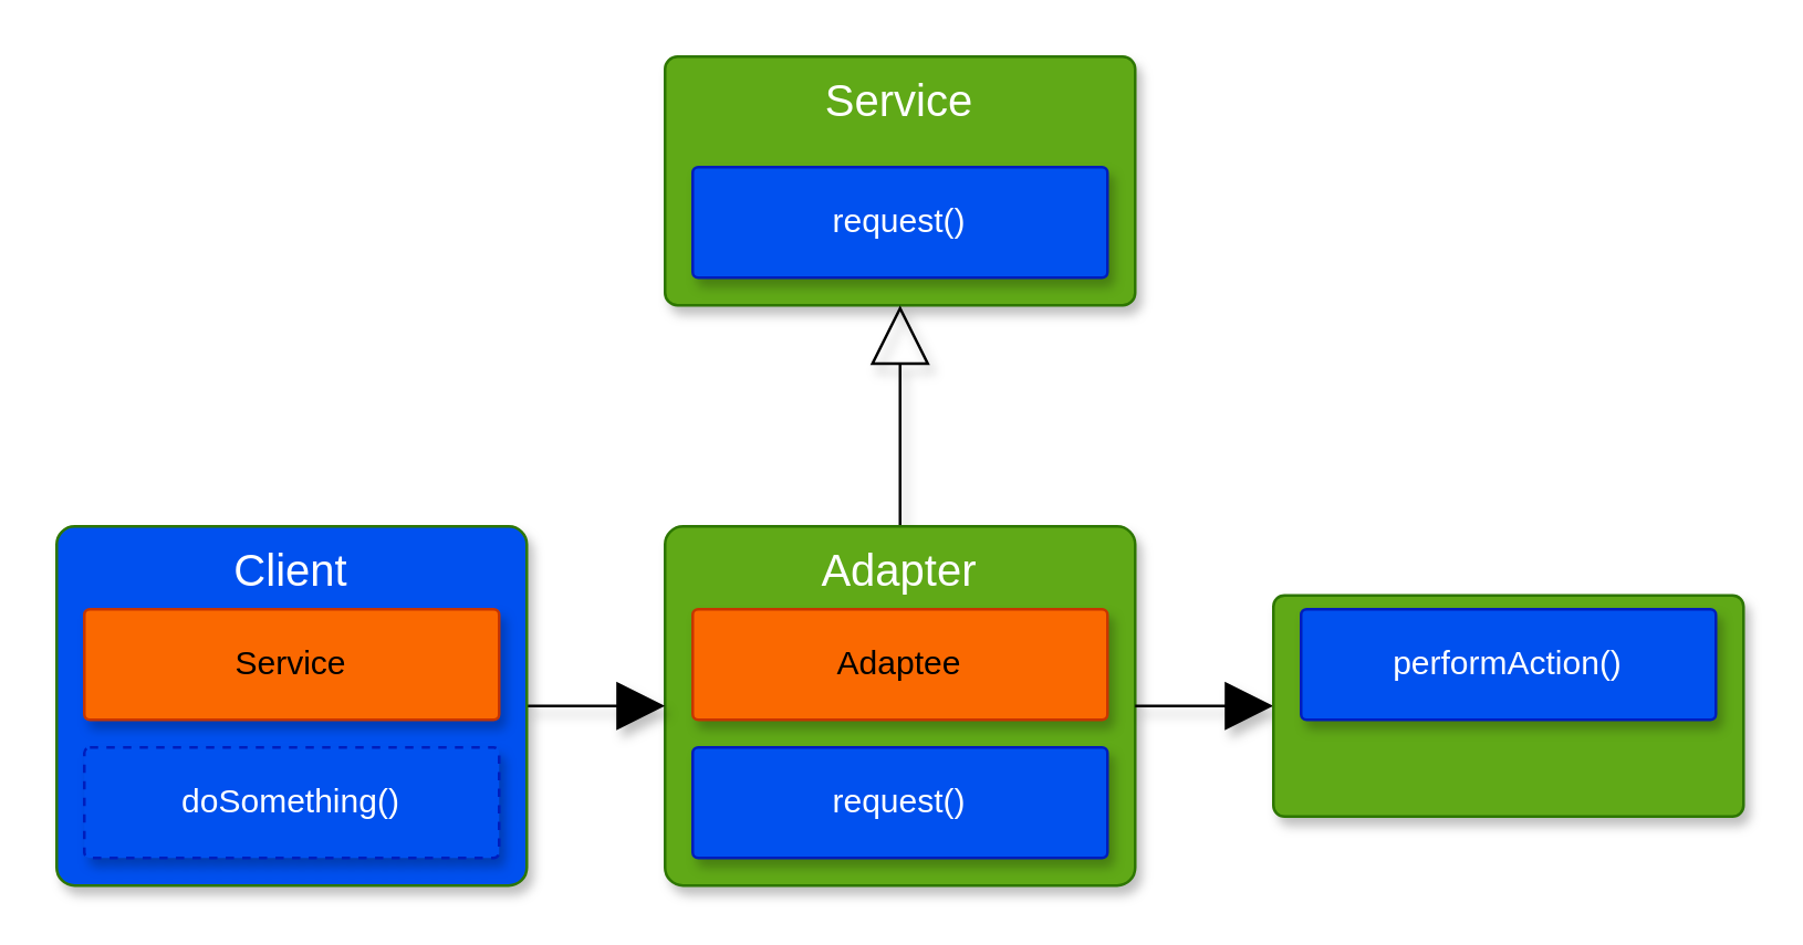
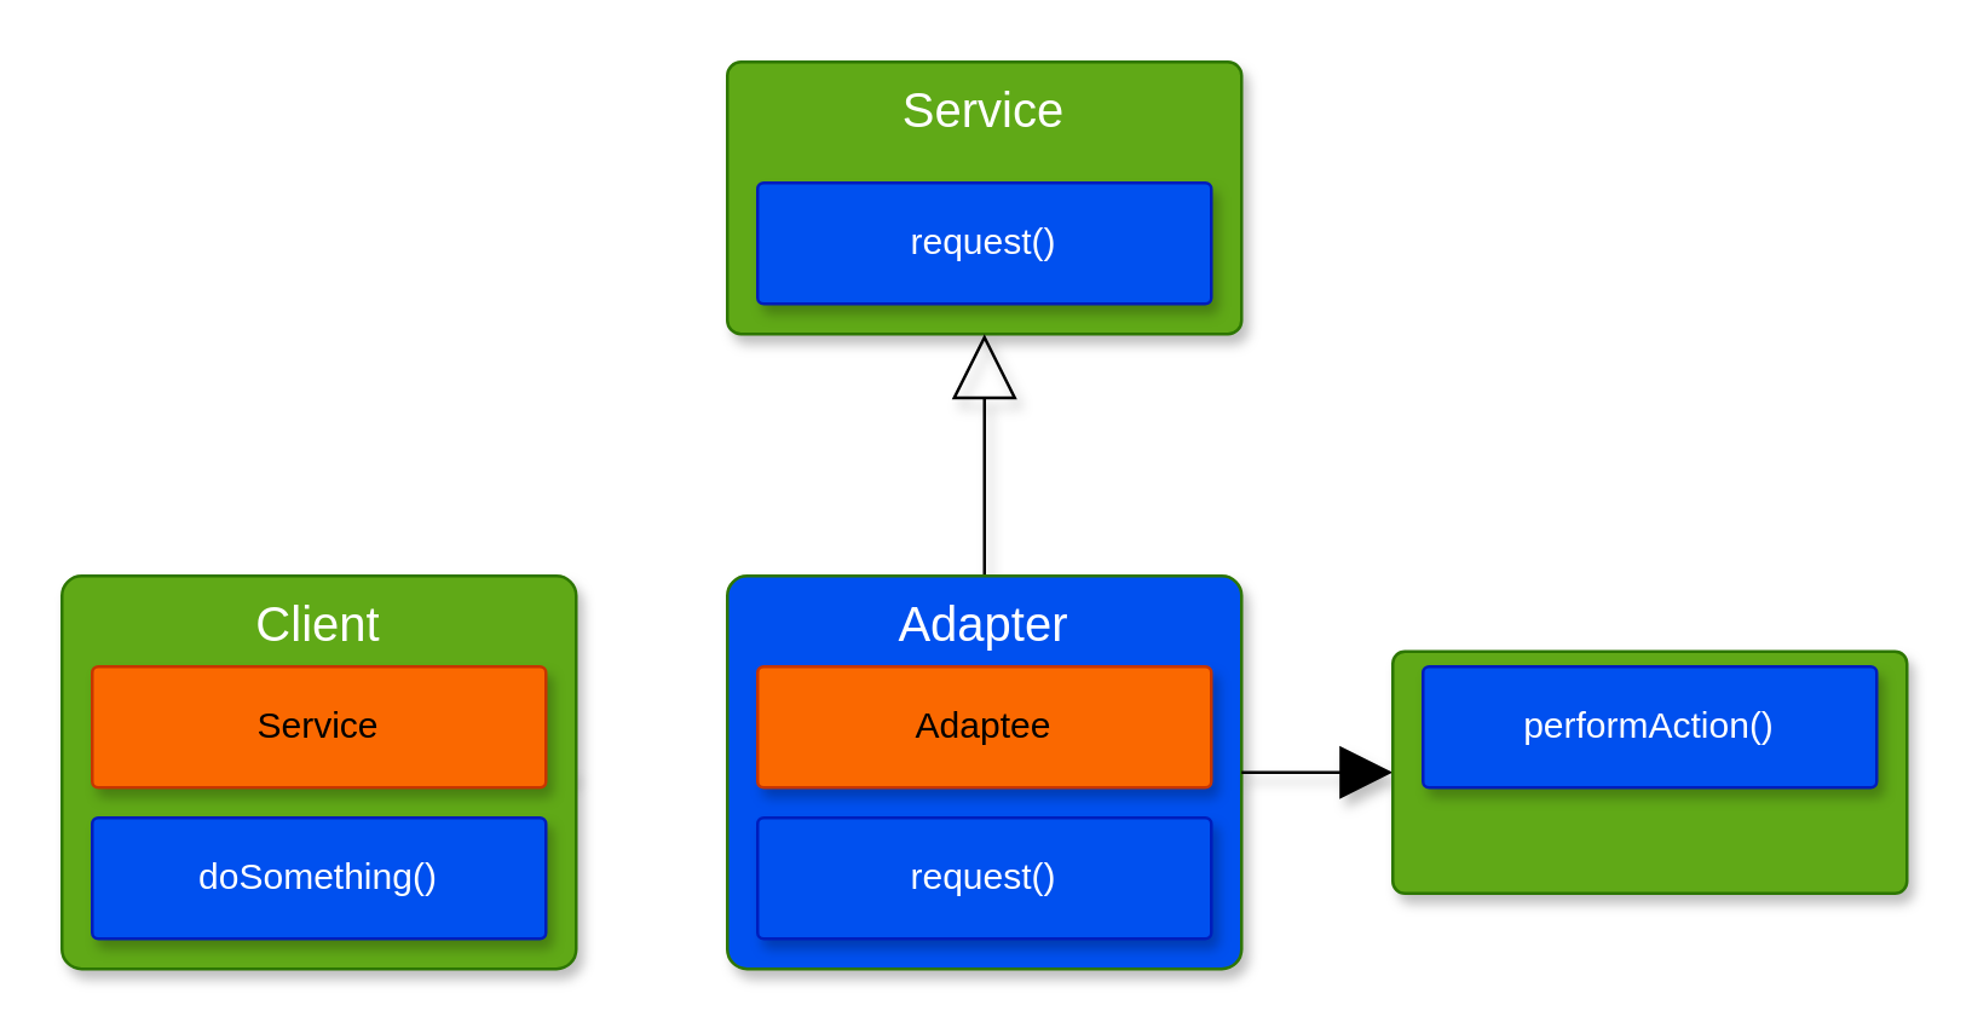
- <mxCell id="12" value="&lt;font style=&quot;font-size: 16px&quot;&gt;Client&lt;/font&gt;" style="rounded=1;whiteSpace=wrap;html=1;arcSize=5;verticalAlign=top;fillColor=#0050ef;strokeColor=#2D7600;fontColor=#ffffff;shadow=1;" vertex="1" parent="1"><mxGeometry y="190" width="170" height="130" as="geometry" x="20" /></mxCell>
+ <mxCell id="12" value="&lt;font style=&quot;font-size: 16px&quot;&gt;Client&lt;/font&gt;" style="rounded=1;whiteSpace=wrap;html=1;arcSize=5;verticalAlign=top;fillColor=#60a917;strokeColor=#2D7600;fontColor=#ffffff;shadow=1;" vertex="1" parent="1"><mxGeometry y="190" width="170" height="130" as="geometry" x="20" /></mxCell>
- <mxCell id="5" value="&lt;font style=&quot;font-size: 16px&quot;&gt;Adapter&lt;/font&gt;" style="rounded=1;whiteSpace=wrap;html=1;arcSize=5;verticalAlign=top;fillColor=#60a917;strokeColor=#2D7600;fontColor=#ffffff;shadow=1;" vertex="1" parent="1"><mxGeometry x="240" y="190" width="170" height="130" as="geometry" /></mxCell>
+ <mxCell id="5" value="&lt;font style=&quot;font-size: 16px&quot;&gt;Adapter&lt;/font&gt;" style="rounded=1;whiteSpace=wrap;html=1;arcSize=5;verticalAlign=top;fillColor=#0050ef;strokeColor=#2D7600;fontColor=#ffffff;shadow=1;" vertex="1" parent="1"><mxGeometry x="240" y="190" width="170" height="130" as="geometry" /></mxCell>
- <mxCell id="11" style="edgeStyle=none;html=1;exitX=1;exitY=0.5;exitDx=0;exitDy=0;entryX=0;entryY=0.5;entryDx=0;entryDy=0;endArrow=block;endFill=1;endSize=15;shadow=1;" edge="1" parent="1" source="12" target="5"><mxGeometry relative="1" as="geometry" /></mxCell>
+ <mxCell id="11" style="edgeStyle=none;html=1;exitX=1;exitY=0.5;exitDx=0;exitDy=0;endArrow=block;endFill=1;endSize=15;shadow=1;" edge="1" parent="1" source="12" target="14"><mxGeometry relative="1" as="geometry" /></mxCell>
- <mxCell id="14" value="doSomething()" style="rounded=1;whiteSpace=wrap;html=1;arcSize=5;fillColor=#0050ef;strokeColor=#001DBC;fontColor=#ffffff;shadow=1;dashed=1;" vertex="1" parent="1"><mxGeometry x="30" y="270" width="150" height="40" as="geometry" /></mxCell>
+ <mxCell id="14" value="doSomething()" style="rounded=1;whiteSpace=wrap;html=1;arcSize=5;fillColor=#0050ef;strokeColor=#001DBC;fontColor=#ffffff;shadow=1;" vertex="1" parent="1"><mxGeometry x="30" y="270" width="150" height="40" as="geometry" /></mxCell>
